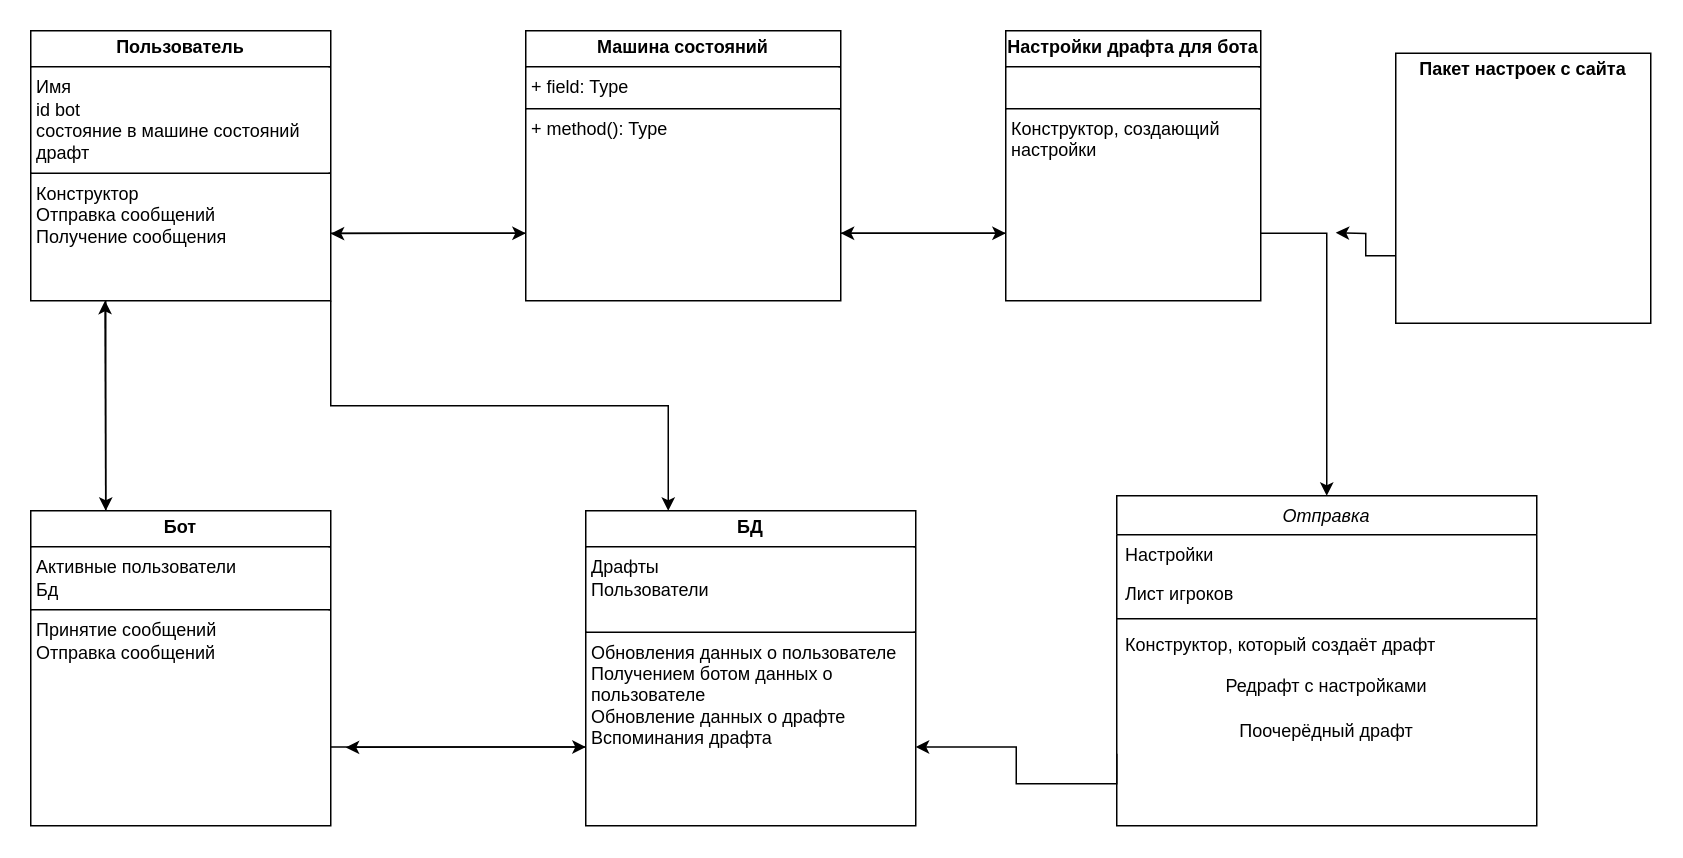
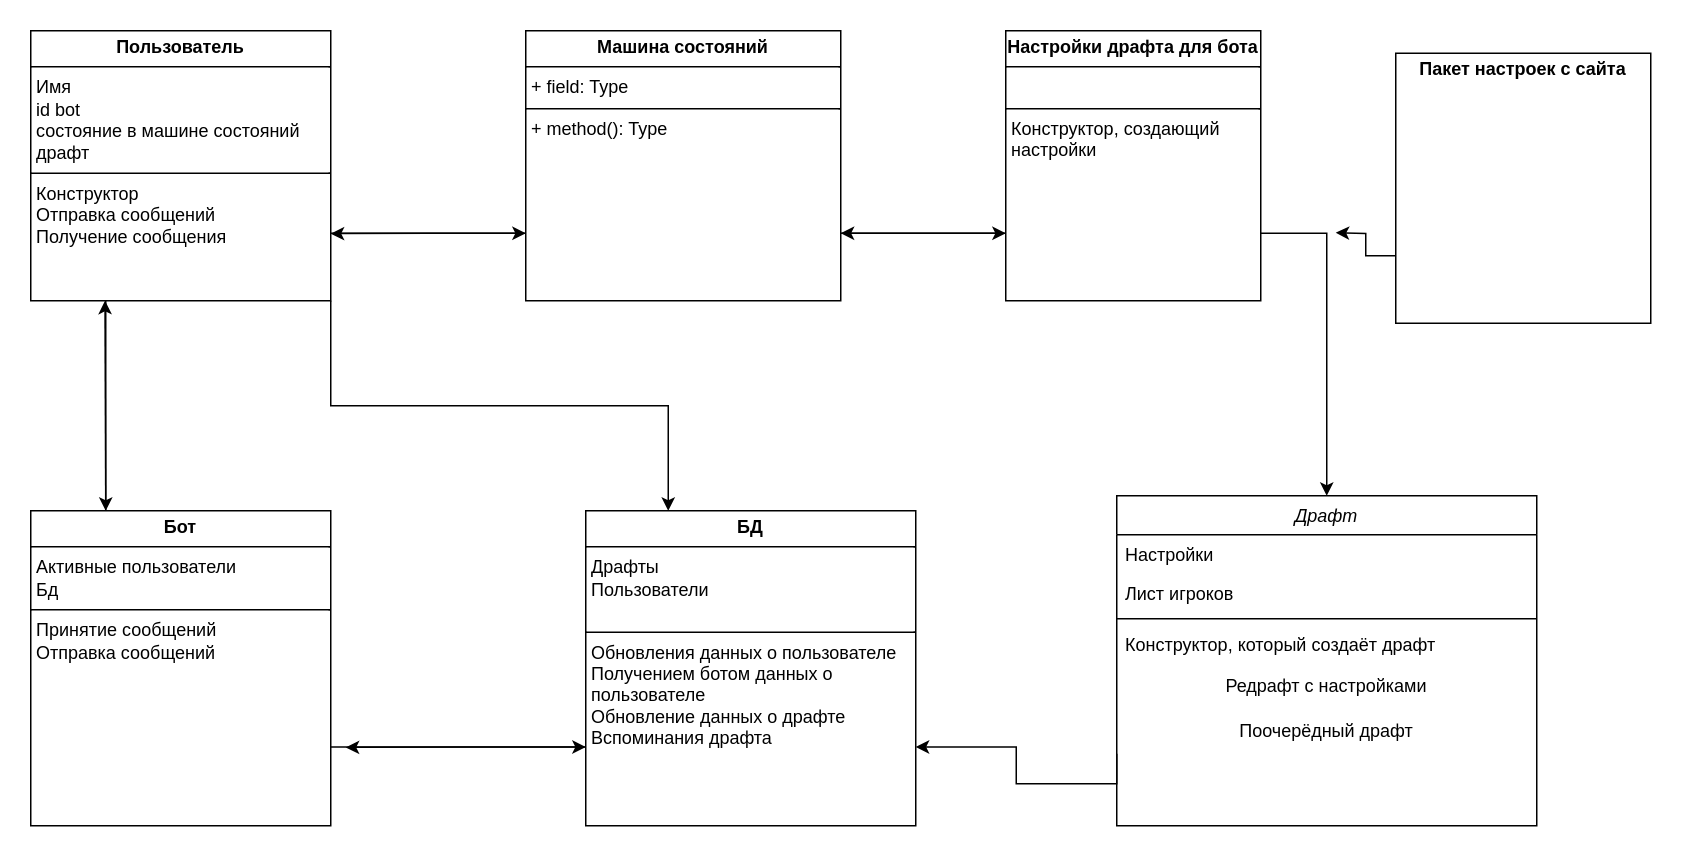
- <mxCell id="2" value="Отправка" style="swimlane;fontStyle=2;align=center;verticalAlign=top;childLayout=stackLayout;horizontal=1;startSize=26;horizontalStack=0;resizeParent=1;resizeLast=0;collapsible=1;marginBottom=0;rounded=0;shadow=0;strokeWidth=1;" parent="1" vertex="1"><mxGeometry x="744" y="330" width="280" height="220" as="geometry"><mxRectangle x="390" y="270" width="160" height="26" as="alternateBounds" /></mxGeometry></mxCell>
+ <mxCell id="2" value="Драфт" style="swimlane;fontStyle=2;align=center;verticalAlign=top;childLayout=stackLayout;horizontal=1;startSize=26;horizontalStack=0;resizeParent=1;resizeLast=0;collapsible=1;marginBottom=0;rounded=0;shadow=0;strokeWidth=1;" parent="1" vertex="1"><mxGeometry x="744" y="330" width="280" height="220" as="geometry"><mxRectangle x="390" y="270" width="160" height="26" as="alternateBounds" /></mxGeometry></mxCell>
